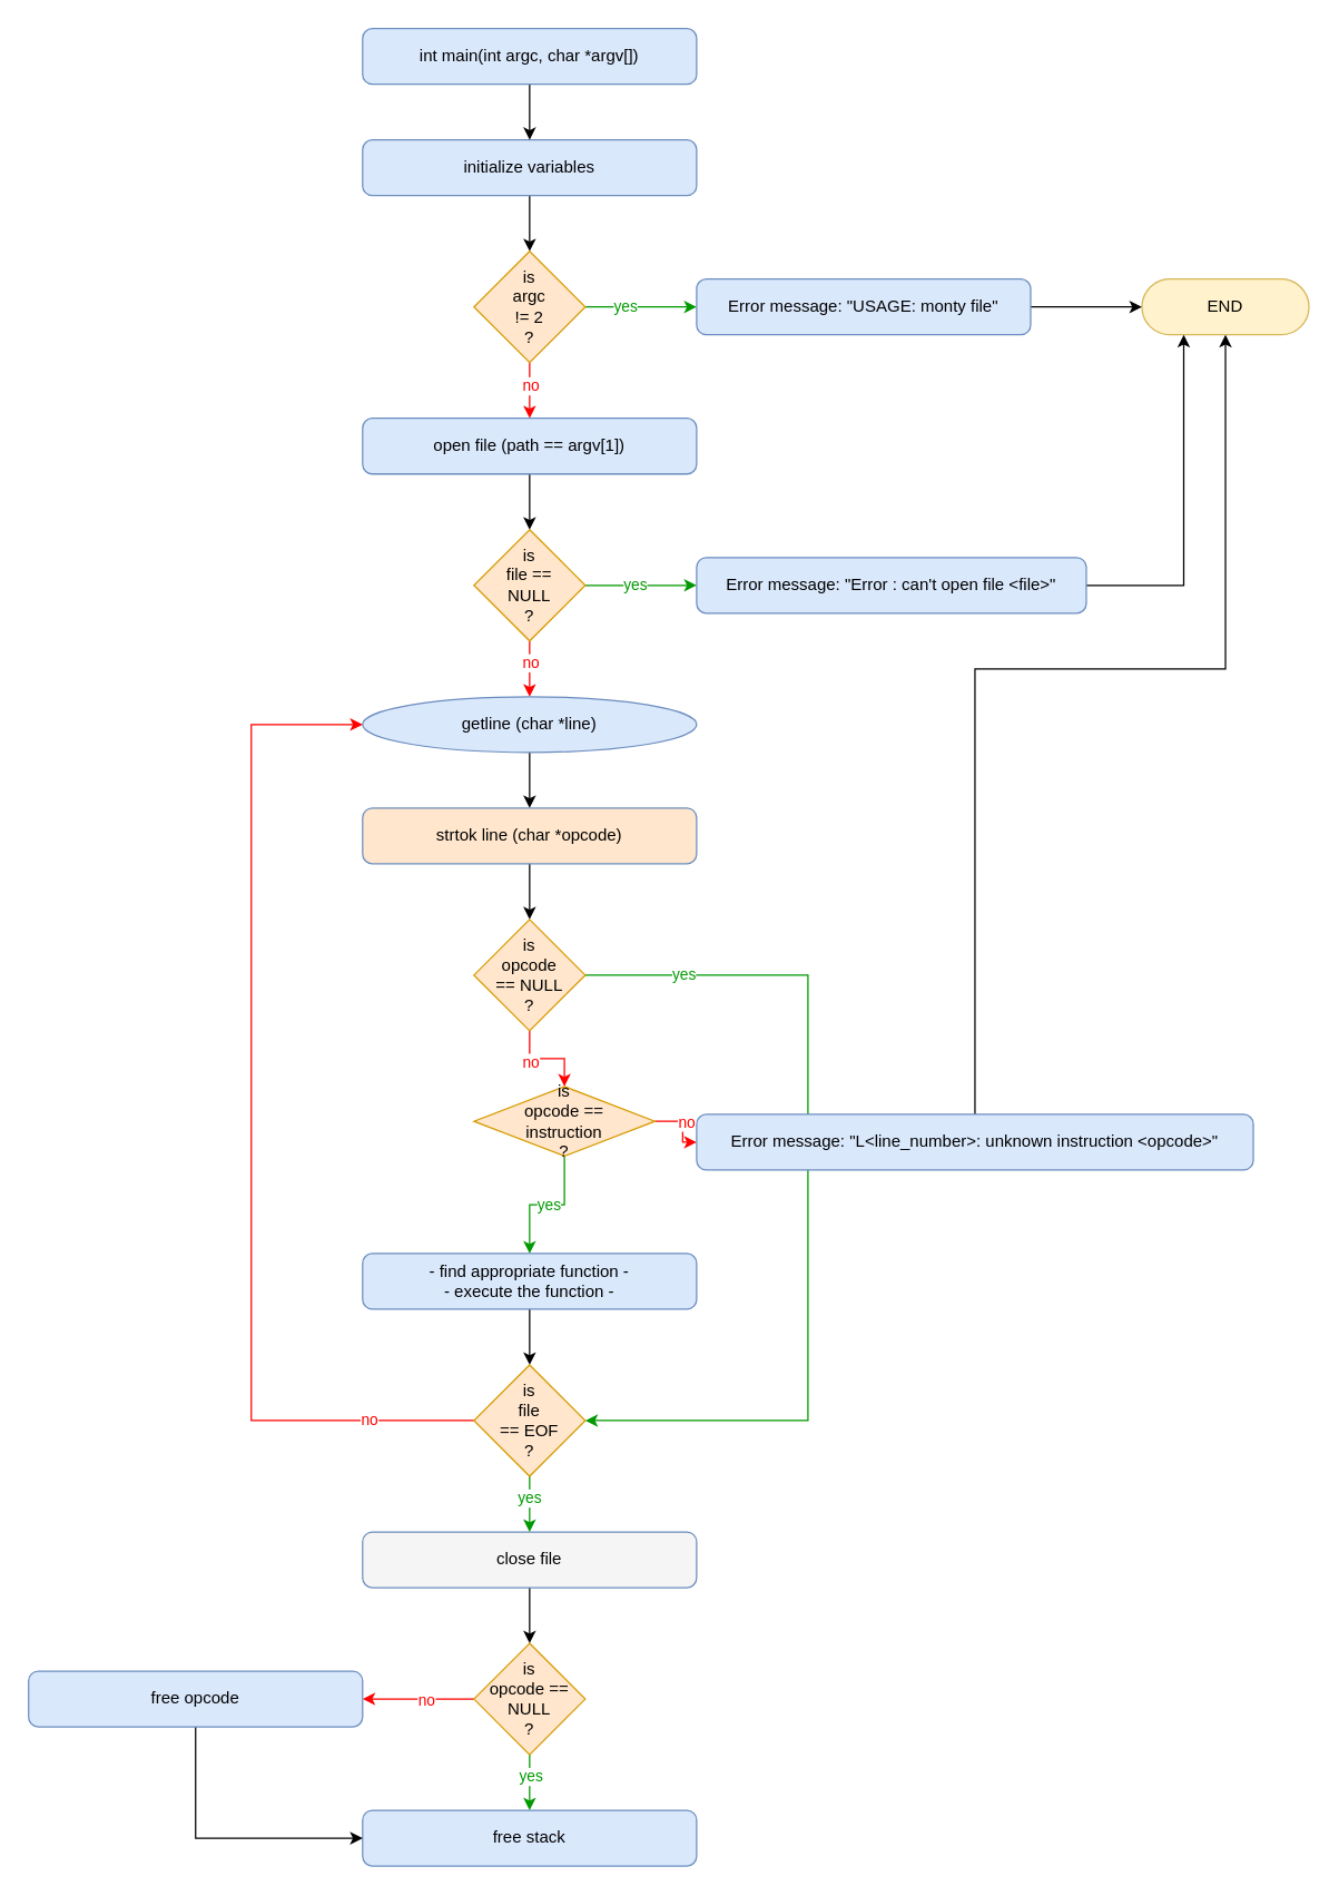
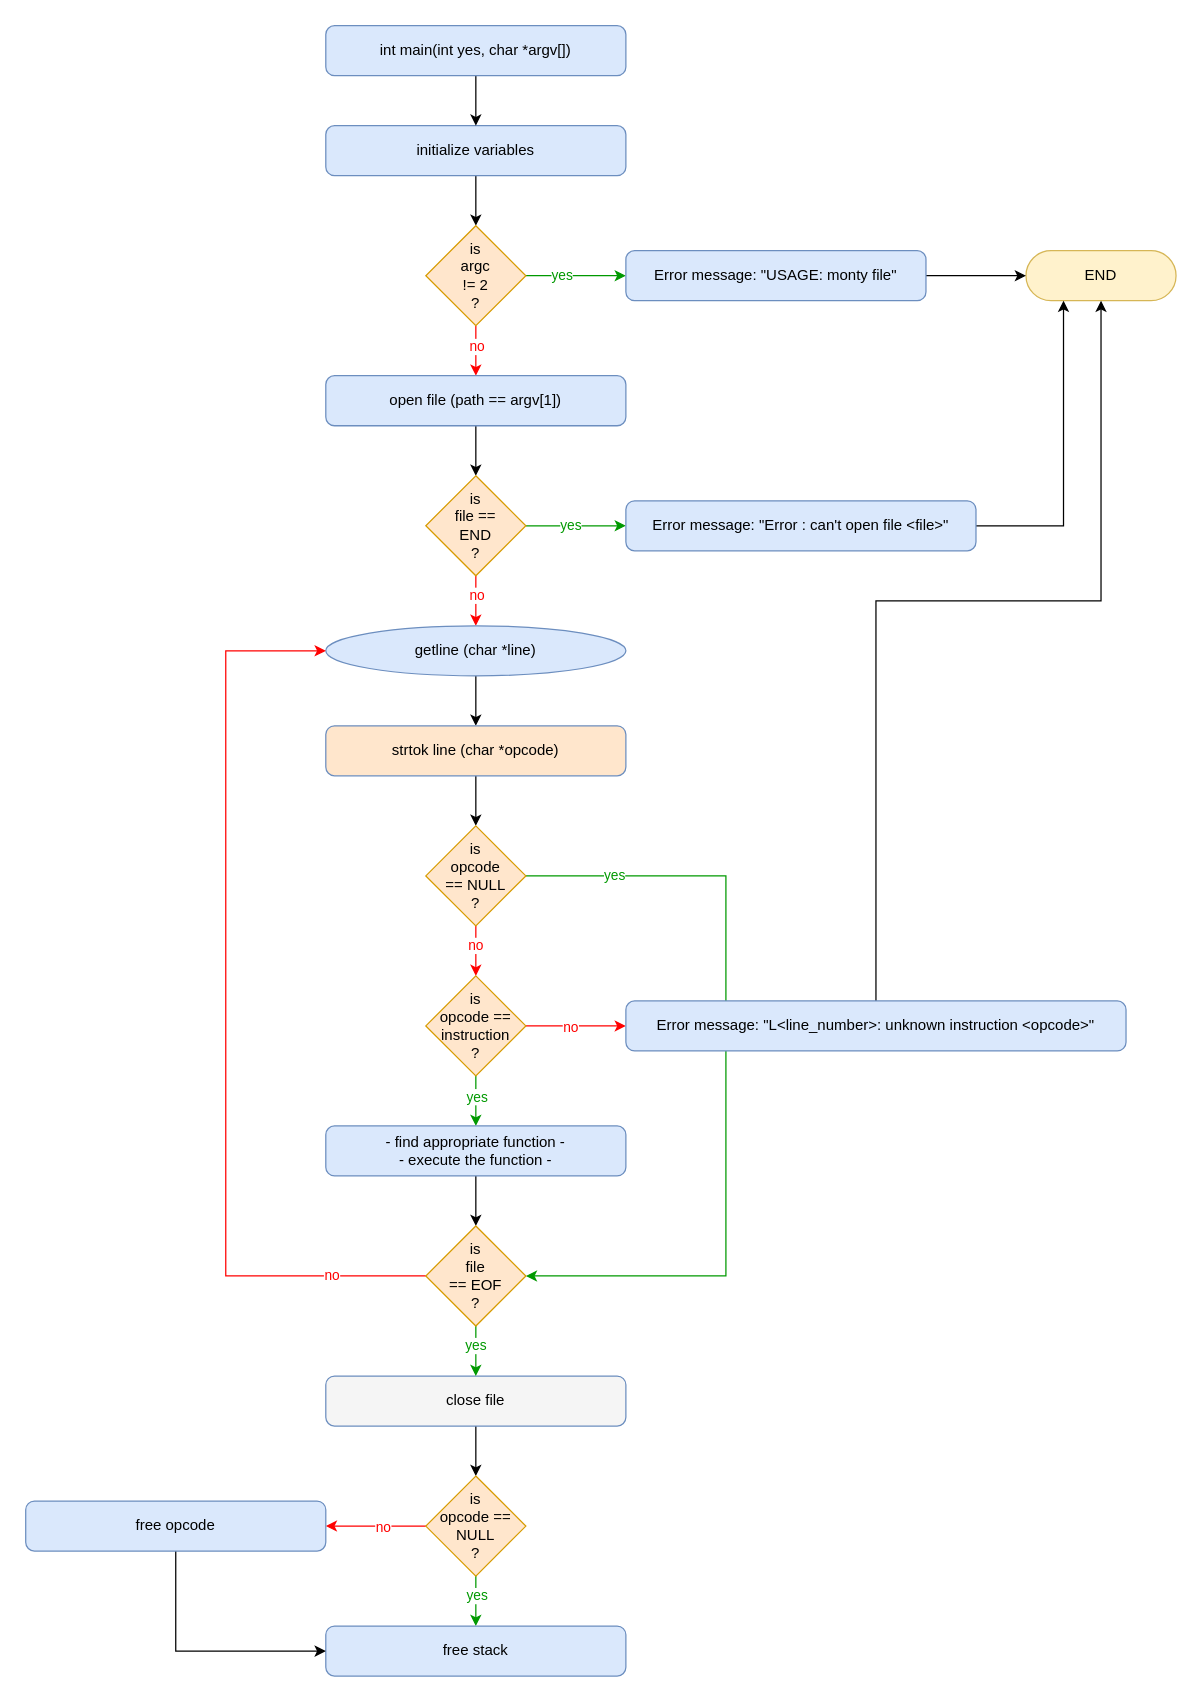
- <mxCell id="51" value="int main(int argc, char *argv[])" style="rounded=1;whiteSpace=wrap;html=1;absoluteArcSize=1;arcSize=14;strokeWidth=1;fillColor=#dae8fc;strokeColor=#6c8ebf;" vertex="1" parent="1"><mxGeometry x="260" y="20" width="240" height="40" as="geometry" /></mxCell>
+ <mxCell id="51" value="int main(int yes, char *argv[])" style="rounded=1;whiteSpace=wrap;html=1;absoluteArcSize=1;arcSize=14;strokeWidth=1;fillColor=#dae8fc;strokeColor=#6c8ebf;" vertex="1" parent="1"><mxGeometry x="260" y="20" width="240" height="40" as="geometry" /></mxCell>
- <mxCell id="18" value="is&lt;br&gt;file ==&lt;br&gt;NULL&lt;br&gt;?" style="rhombus;whiteSpace=wrap;html=1;fillColor=#ffe6cc;strokeColor=#d79b00;" parent="1" vertex="1"><mxGeometry x="340" y="380" width="80" height="80" as="geometry" /></mxCell>
+ <mxCell id="18" value="is&lt;br&gt;file ==&lt;br&gt;END&lt;br&gt;?" style="rhombus;whiteSpace=wrap;html=1;fillColor=#ffe6cc;strokeColor=#d79b00;" parent="1" vertex="1"><mxGeometry x="340" y="380" width="80" height="80" as="geometry" /></mxCell>
- <mxCell id="32" value="is&lt;br&gt;opcode ==&lt;br&gt;instruction&lt;br&gt;?" style="rhombus;whiteSpace=wrap;html=1;fillColor=#ffe6cc;strokeColor=#d79b00;" parent="1" vertex="1"><mxGeometry x="340" y="780" width="130" height="50" as="geometry" /></mxCell>
+ <mxCell id="32" value="is&lt;br&gt;opcode ==&lt;br&gt;instruction&lt;br&gt;?" style="rhombus;whiteSpace=wrap;html=1;fillColor=#ffe6cc;strokeColor=#d79b00;" parent="1" vertex="1"><mxGeometry x="340" y="780" width="80" height="80" as="geometry" /></mxCell>
